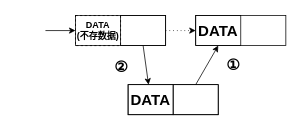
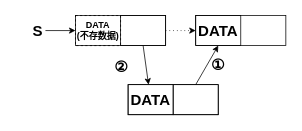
+ <mxCell id="7" value="&lt;font style=&quot;font-size: 20px;&quot;&gt;&lt;b&gt;S&lt;/b&gt;&lt;/font&gt;" style="text;html=1;align=center;verticalAlign=middle;whiteSpace=wrap;rounded=0;fontFamily=Helvetica;fontSize=12;fontColor=default;" parent="2" vertex="1"><mxGeometry y="5" width="60" height="30" as="geometry" /></mxCell>
- <mxCell id="18" value="&lt;font style=&quot;font-size: 20px;&quot;&gt;&lt;b&gt;①&lt;/b&gt;&lt;/font&gt;" style="text;html=1;align=center;verticalAlign=middle;whiteSpace=wrap;rounded=0;" parent="1" vertex="1"><mxGeometry x="280" y="70" width="60" height="30" as="geometry" /></mxCell>
+ <mxCell id="18" value="&lt;font style=&quot;font-size: 20px;&quot;&gt;&lt;b&gt;①&lt;/b&gt;&lt;/font&gt;" style="text;html=1;align=center;verticalAlign=middle;whiteSpace=wrap;rounded=0;" parent="1" vertex="1"><mxGeometry x="260" y="70" width="60" height="30" as="geometry" /></mxCell>
